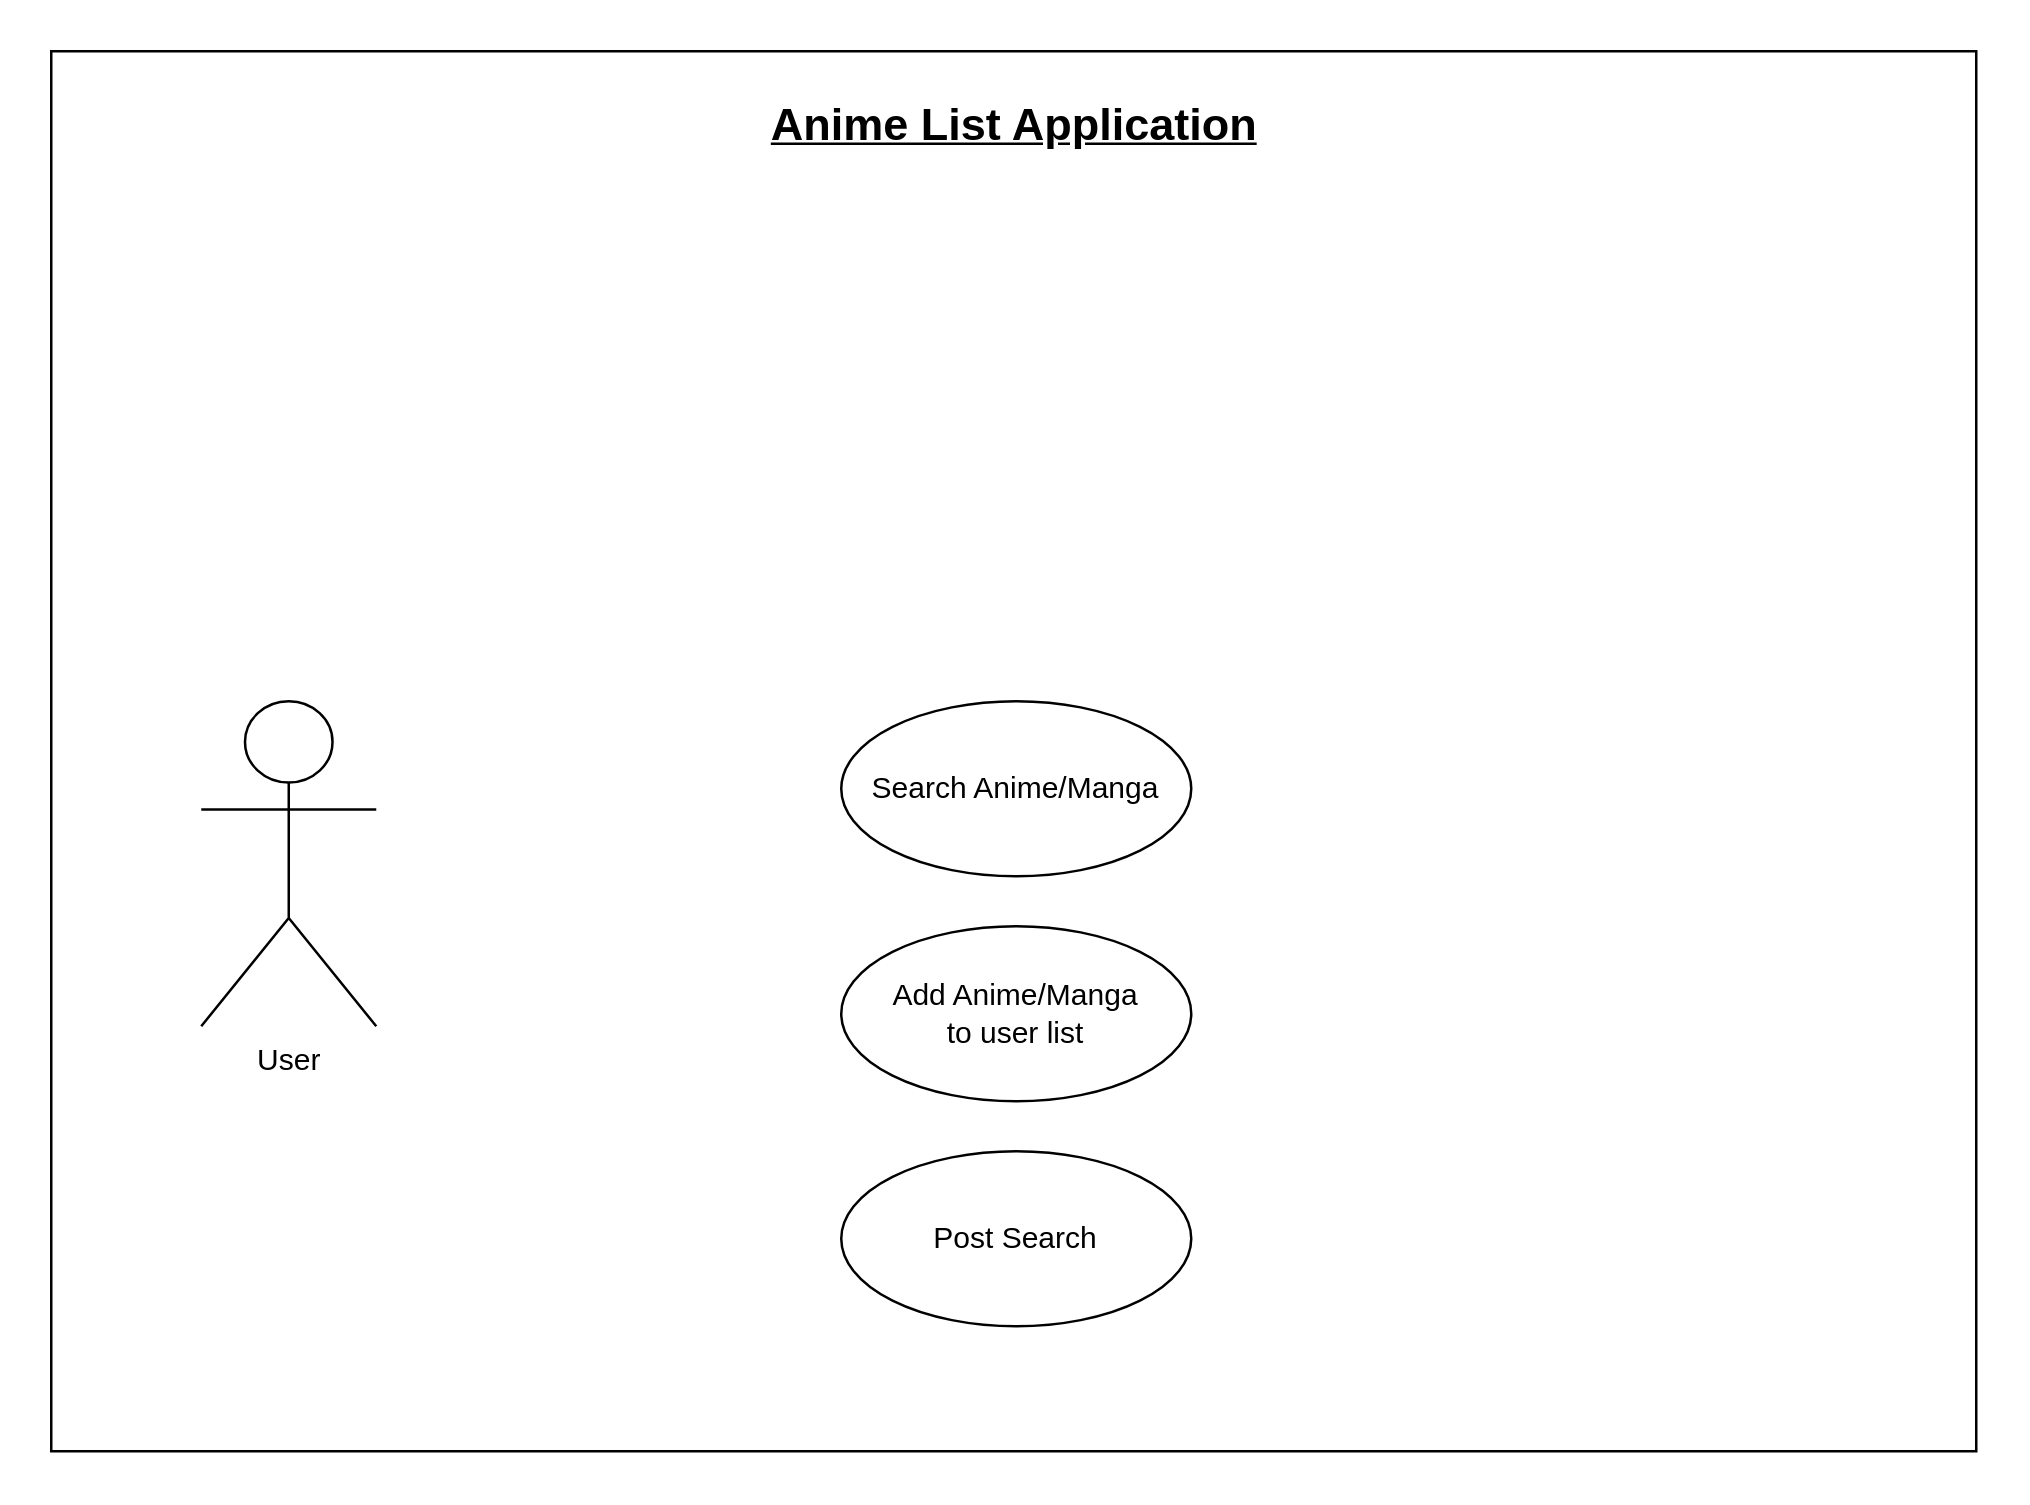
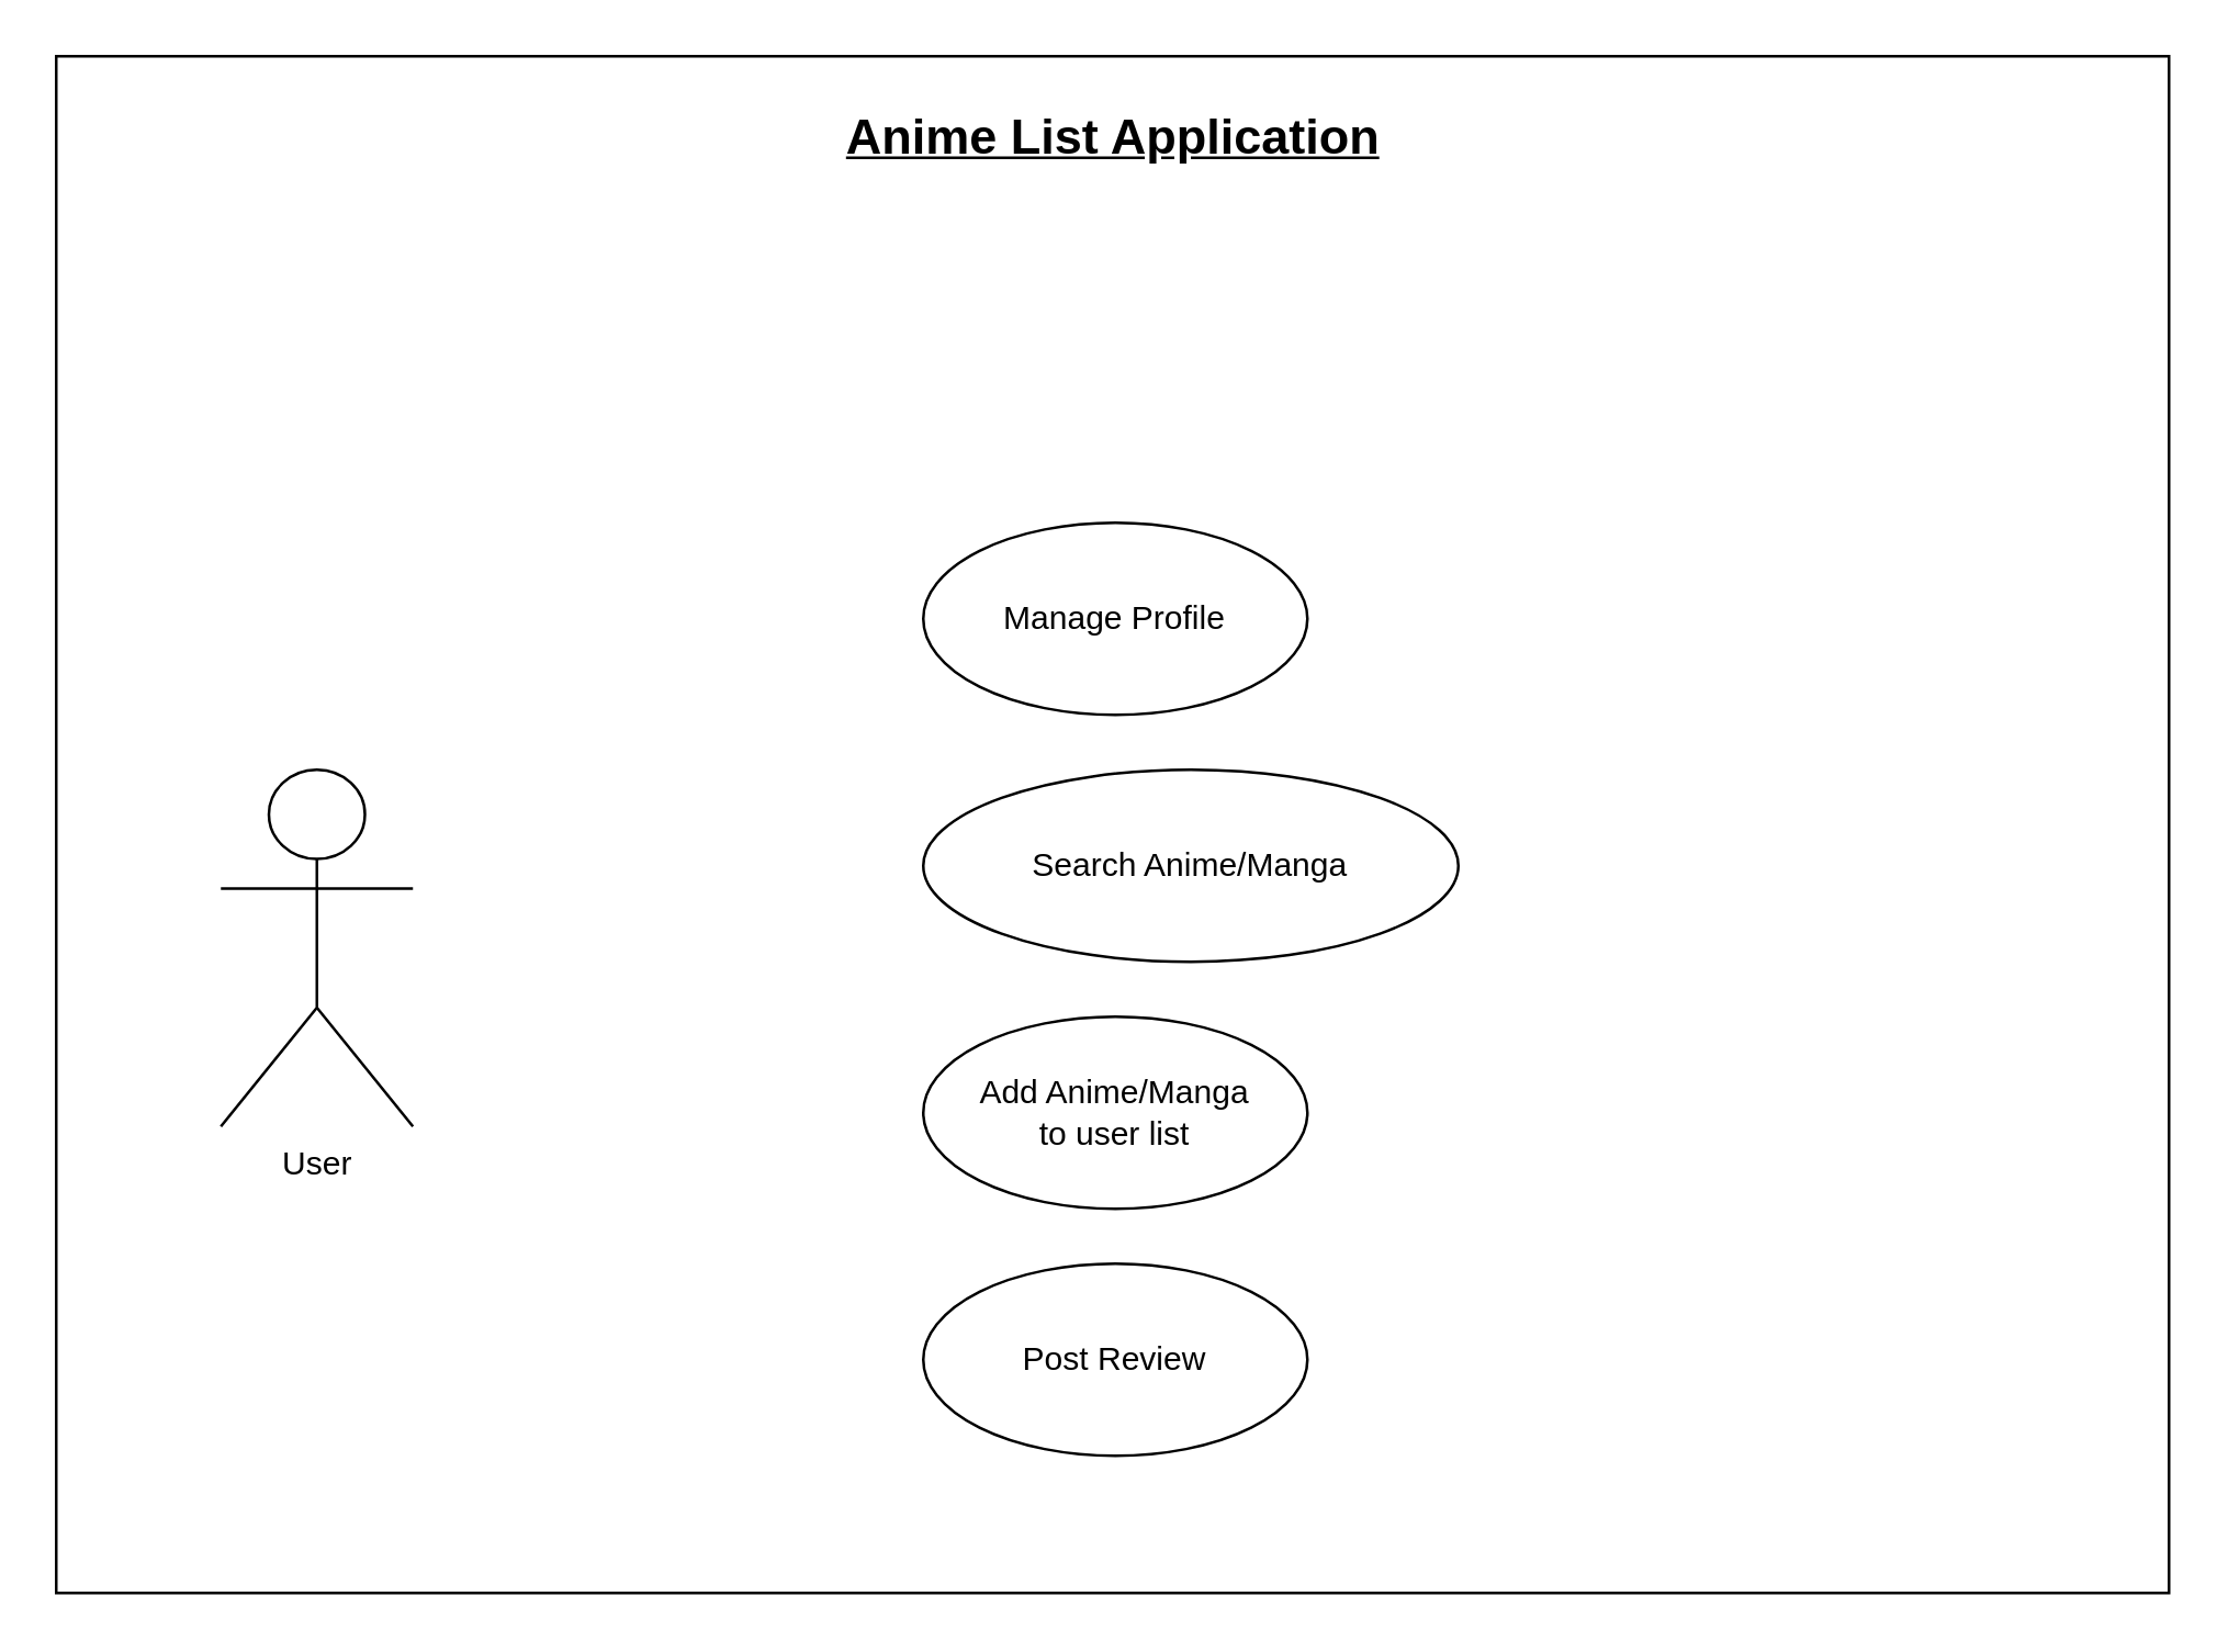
+ <mxCell id="7" value="Manage Profile" style="ellipse;whiteSpace=wrap;html=1;" vertex="1" parent="1"><mxGeometry x="336" y="190" width="140" height="70" as="geometry" /></mxCell>
- <mxCell id="5" value="Search Anime/Manga" style="ellipse;whiteSpace=wrap;html=1;" vertex="1" parent="1"><mxGeometry x="336" y="280" width="140" height="70" as="geometry" /></mxCell>
+ <mxCell id="5" value="Search Anime/Manga" style="ellipse;whiteSpace=wrap;html=1;" vertex="1" parent="1"><mxGeometry x="336" y="280" width="195" height="70" as="geometry" /></mxCell>
- <mxCell id="8" value="Post Search" style="ellipse;whiteSpace=wrap;html=1;" vertex="1" parent="1"><mxGeometry x="336" y="460" width="140" height="70" as="geometry" /></mxCell>
+ <mxCell id="8" value="Post Review" style="ellipse;whiteSpace=wrap;html=1;" vertex="1" parent="1"><mxGeometry x="336" y="460" width="140" height="70" as="geometry" /></mxCell>
